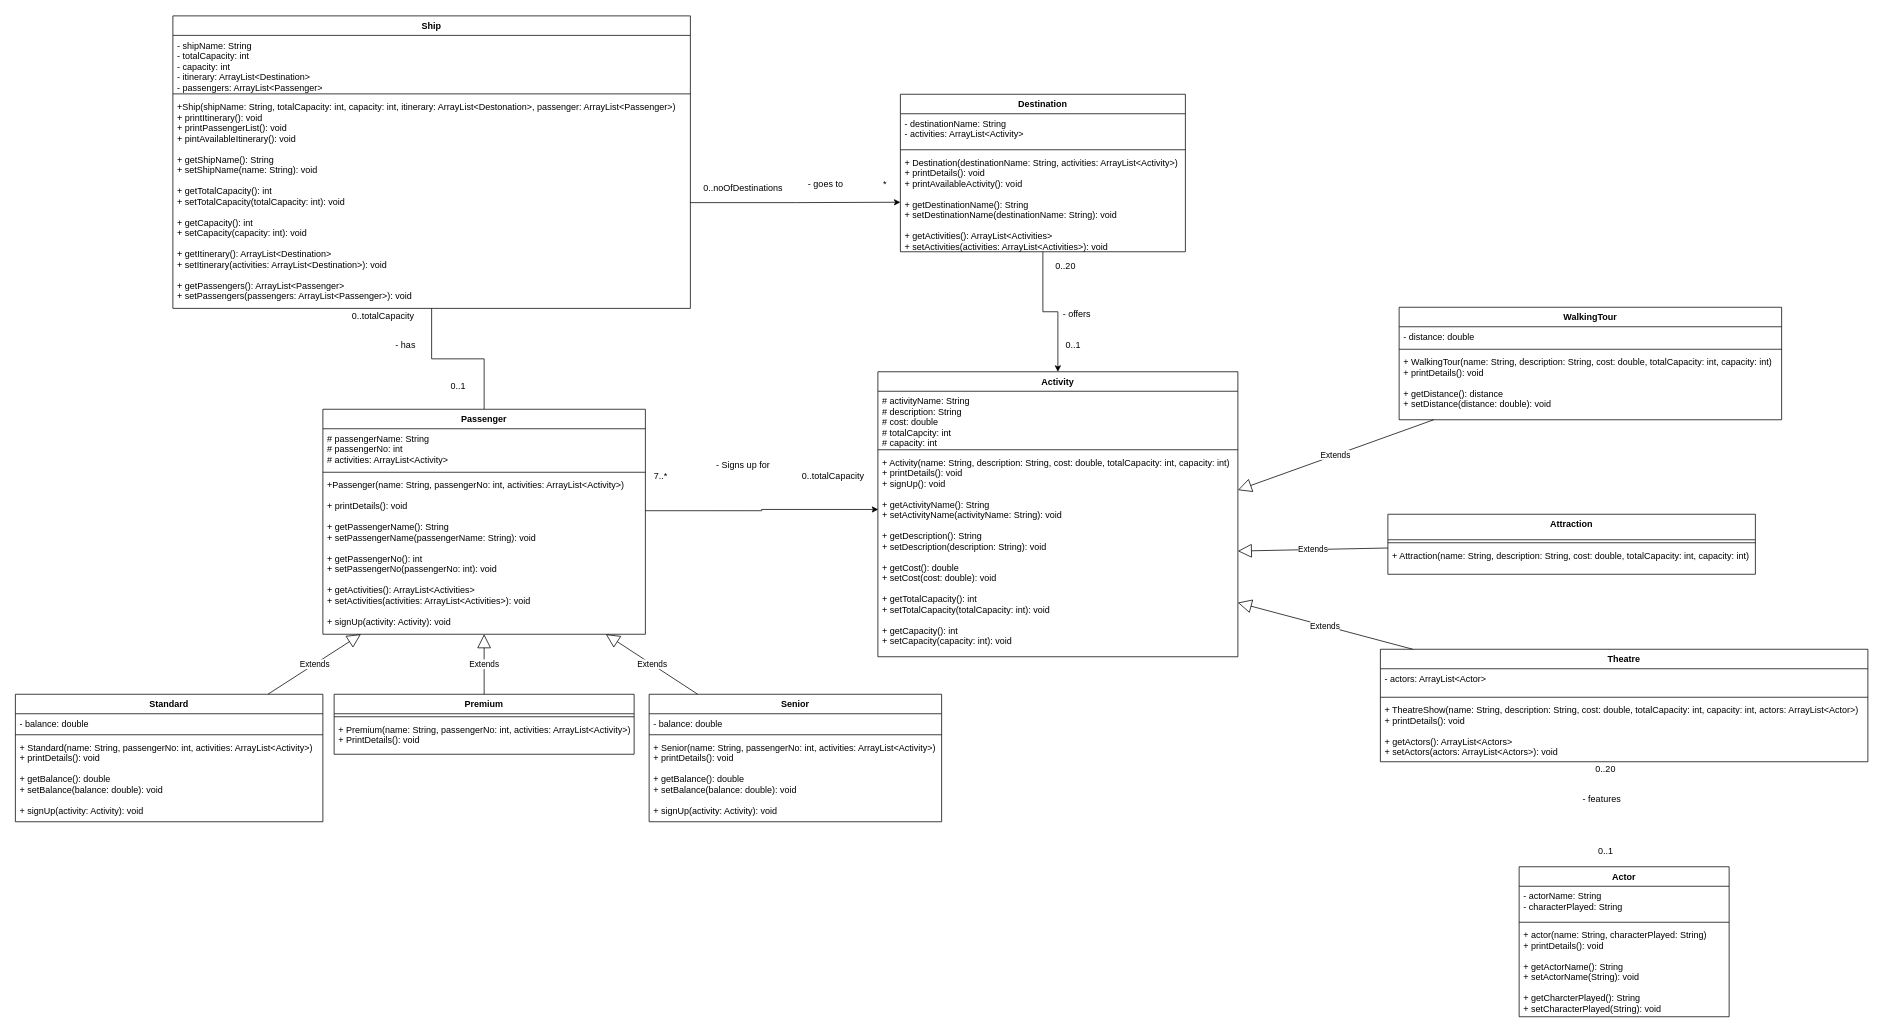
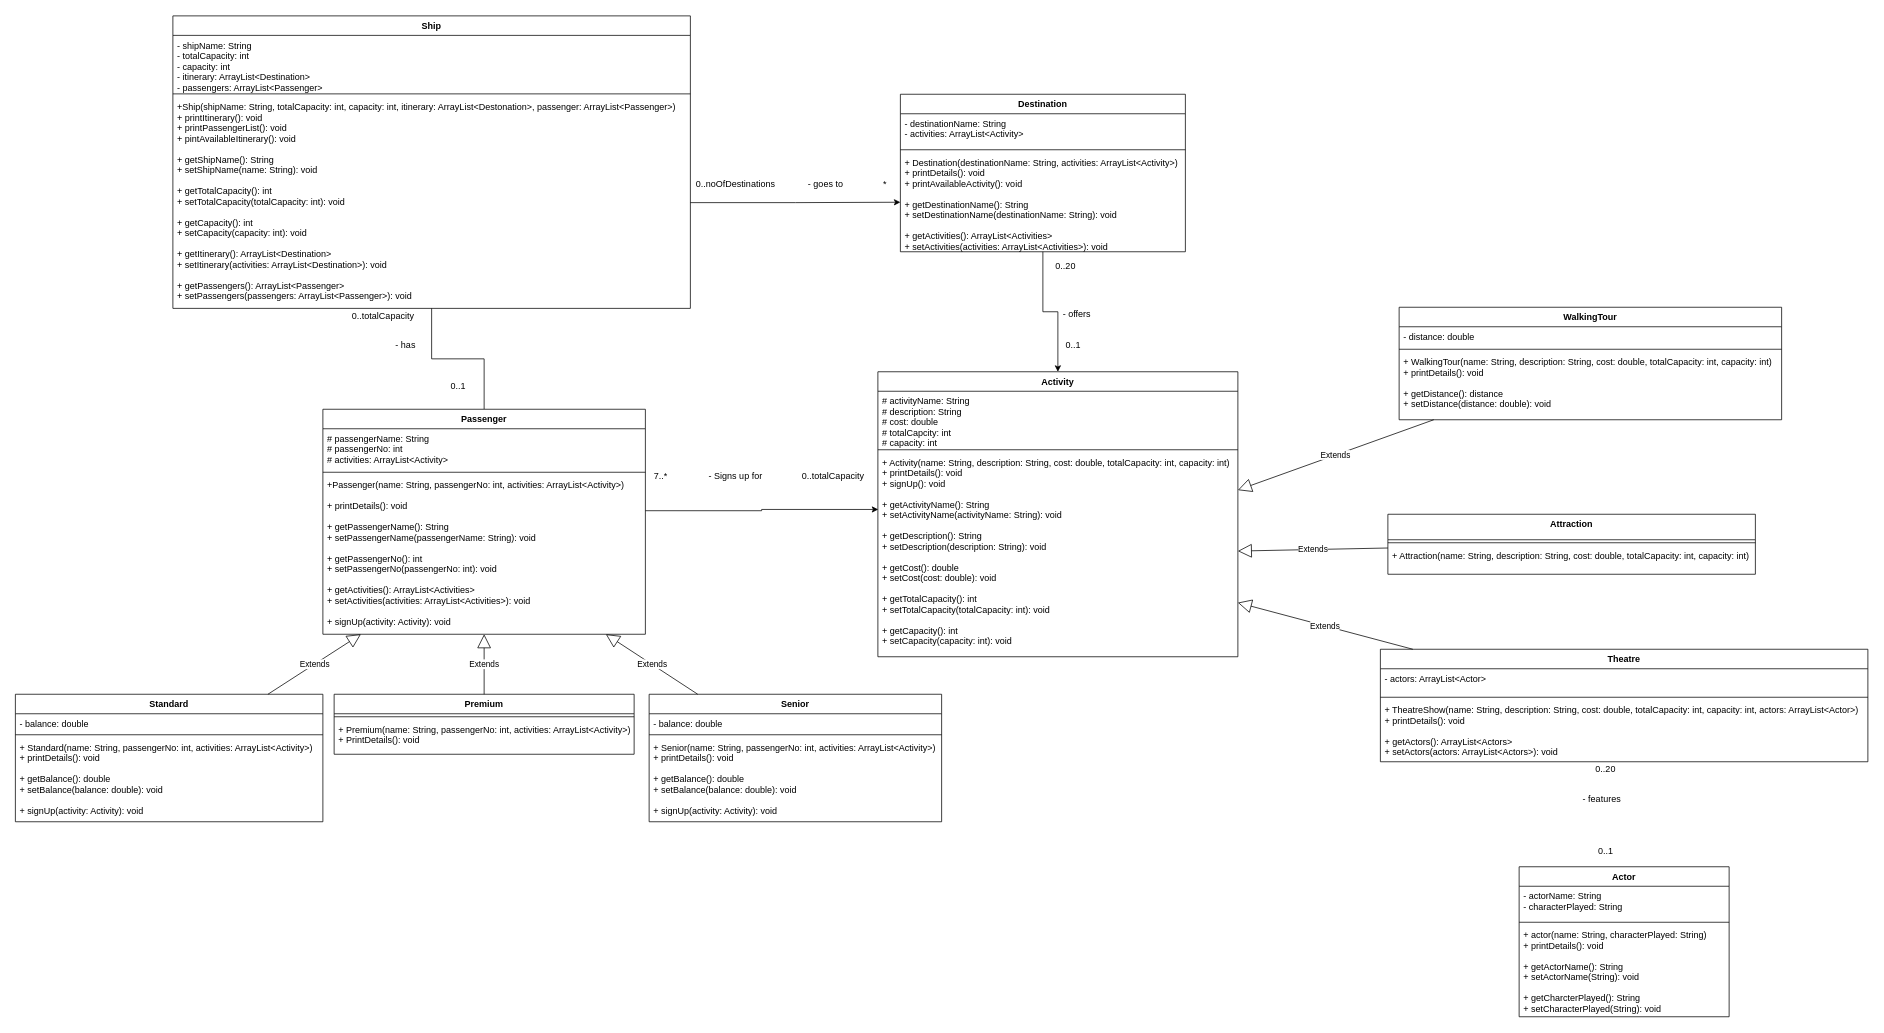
- <mxCell id="54" value="0..noOfDestinations" style="text;html=1;align=center;verticalAlign=middle;resizable=0;points=[];autosize=1;" parent="1" vertex="1"><mxGeometry x="930" y="240" width="120" height="20" as="geometry" /></mxCell>
+ <mxCell id="54" value="0..noOfDestinations" style="text;html=1;align=center;verticalAlign=middle;resizable=0;points=[];autosize=1;" parent="1" vertex="1"><mxGeometry x="920" y="235" width="120" height="20" as="geometry" /></mxCell>
- <mxCell id="68" value="- Signs up for" style="text;html=1;align=center;verticalAlign=middle;resizable=0;points=[];autosize=1;" parent="1" vertex="1"><mxGeometry x="945" y="610" width="90" height="20" as="geometry" /></mxCell>
+ <mxCell id="68" value="- Signs up for" style="text;html=1;align=center;verticalAlign=middle;resizable=0;points=[];autosize=1;" parent="1" vertex="1"><mxGeometry x="935" y="625" width="90" height="20" as="geometry" /></mxCell>
